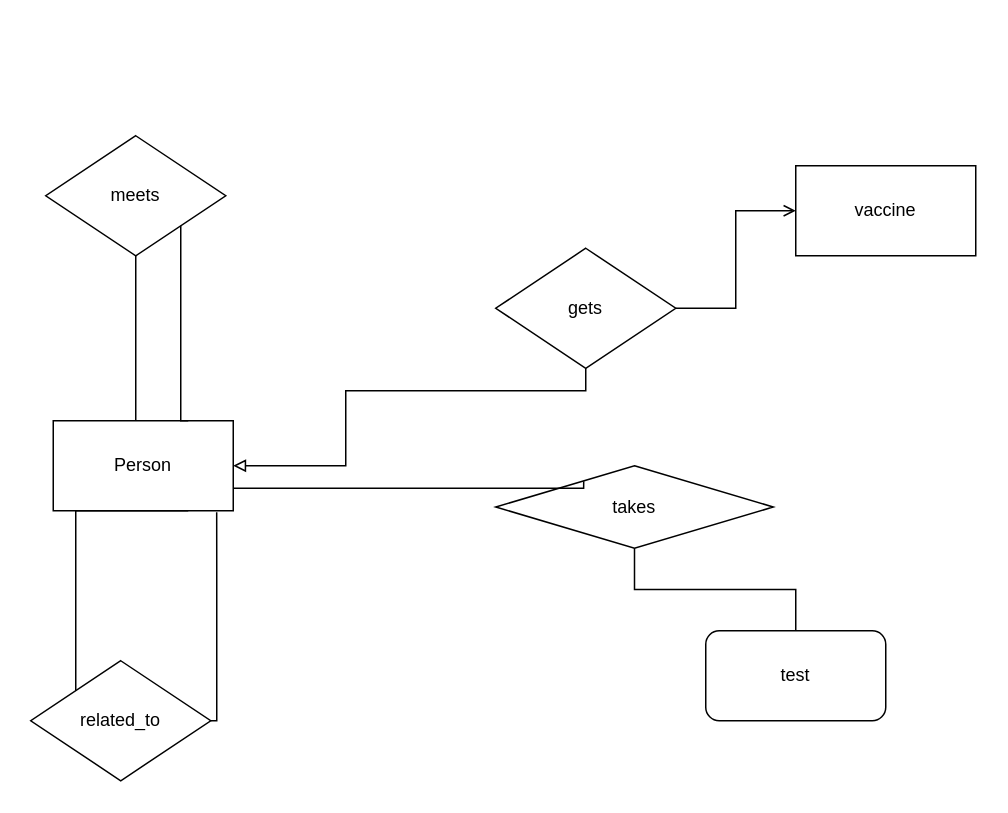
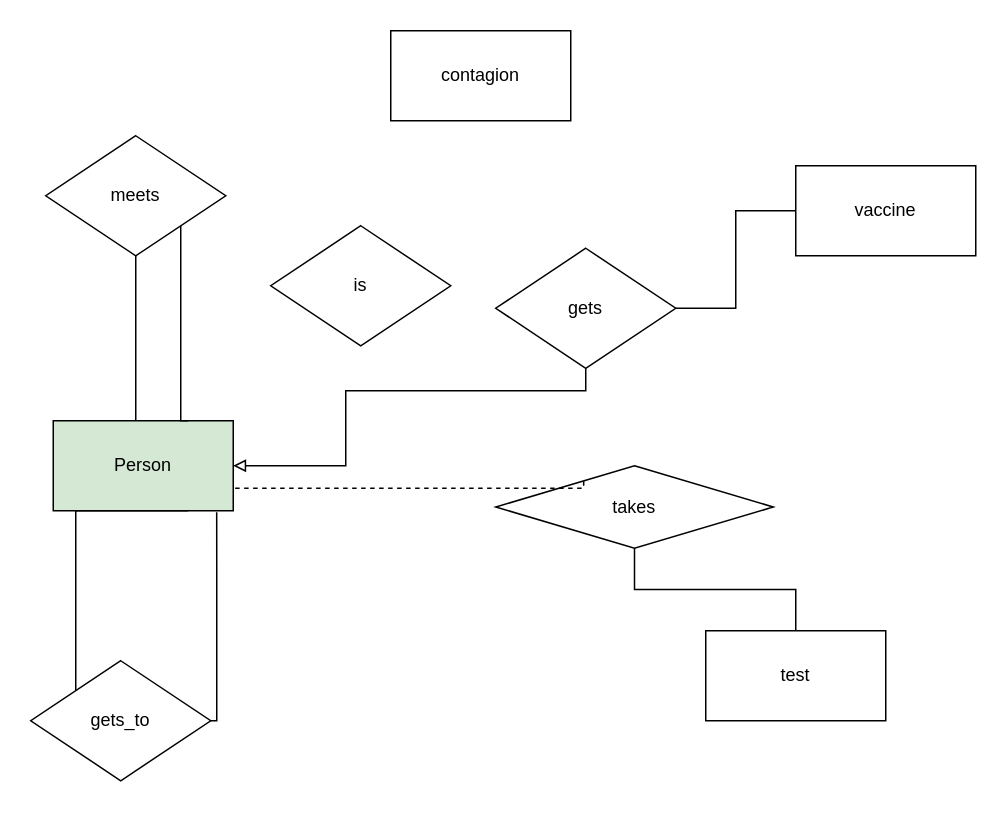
+ <mxCell id="9" value="contagion" style="rounded=0;whiteSpace=wrap;html=1;" parent="1" vertex="1"><mxGeometry x="260" y="20" width="120" height="60" as="geometry" /></mxCell>
- <mxCell id="14" value="" style="edgeStyle=orthogonalEdgeStyle;rounded=0;orthogonalLoop=1;jettySize=auto;html=1;startArrow=none;startFill=0;endArrow=open;endFill=0;" parent="1" source="15" target="10" edge="1"><mxGeometry relative="1" as="geometry" /></mxCell>
+ <mxCell id="14" value="" style="edgeStyle=orthogonalEdgeStyle;rounded=0;orthogonalLoop=1;jettySize=auto;html=1;startArrow=none;startFill=0;endArrow=none;endFill=0;" parent="1" source="15" target="10" edge="1"><mxGeometry relative="1" as="geometry" /></mxCell>
+ <mxCell id="20" value="is" style="rhombus;whiteSpace=wrap;html=1;" vertex="1" parent="1"><mxGeometry x="180" y="150" width="120" height="80" as="geometry" /></mxCell>
- <mxCell id="3" value="Person" style="rounded=0;whiteSpace=wrap;html=1;" parent="1" vertex="1"><mxGeometry x="35" y="280" width="120" height="60" as="geometry" /></mxCell>
+ <mxCell id="3" value="Person" style="rounded=0;whiteSpace=wrap;html=1;fillColor=#d5e8d4;" parent="1" vertex="1"><mxGeometry x="35" y="280" width="120" height="60" as="geometry" /></mxCell>
- <mxCell id="19" value="" style="edgeStyle=orthogonalEdgeStyle;rounded=0;orthogonalLoop=1;jettySize=auto;html=1;startArrow=none;startFill=0;endArrow=none;endFill=0;entryX=1;entryY=0.75;entryDx=0;entryDy=0;exitX=0.317;exitY=0.188;exitDx=0;exitDy=0;exitPerimeter=0;" parent="1" source="18" target="3" edge="1"><mxGeometry relative="1" as="geometry"><mxPoint x="363.75" y="310" as="sourcePoint" /><mxPoint x="196.25" y="320" as="targetPoint" /><Array as="points"><mxPoint x="280" y="325" /><mxPoint x="280" y="325" /></Array></mxGeometry></mxCell>
+ <mxCell id="19" value="" style="edgeStyle=orthogonalEdgeStyle;rounded=0;orthogonalLoop=1;jettySize=auto;html=1;startArrow=none;startFill=0;endArrow=none;endFill=0;entryX=1;entryY=0.75;entryDx=0;entryDy=0;exitX=0.317;exitY=0.188;exitDx=0;exitDy=0;exitPerimeter=0;dashed=1;" parent="1" source="18" target="3" edge="1"><mxGeometry relative="1" as="geometry"><mxPoint x="363.75" y="310" as="sourcePoint" /><mxPoint x="196.25" y="320" as="targetPoint" /><Array as="points"><mxPoint x="280" y="325" /><mxPoint x="280" y="325" /></Array></mxGeometry></mxCell>
- <mxCell id="13" value="test" style="whiteSpace=wrap;html=1;rounded=1;" parent="1" vertex="1"><mxGeometry x="470" y="420" width="120" height="60" as="geometry" /></mxCell>
+ <mxCell id="13" value="test" style="rounded=0;whiteSpace=wrap;html=1;" parent="1" vertex="1"><mxGeometry x="470" y="420" width="120" height="60" as="geometry" /></mxCell>
- <mxCell id="6" value="related_to" style="rhombus;whiteSpace=wrap;html=1;" parent="1" vertex="1"><mxGeometry x="20" y="440" width="120" height="80" as="geometry" /></mxCell>
+ <mxCell id="6" value="gets_to" style="rhombus;whiteSpace=wrap;html=1;" parent="1" vertex="1"><mxGeometry x="20" y="440" width="120" height="80" as="geometry" /></mxCell>
